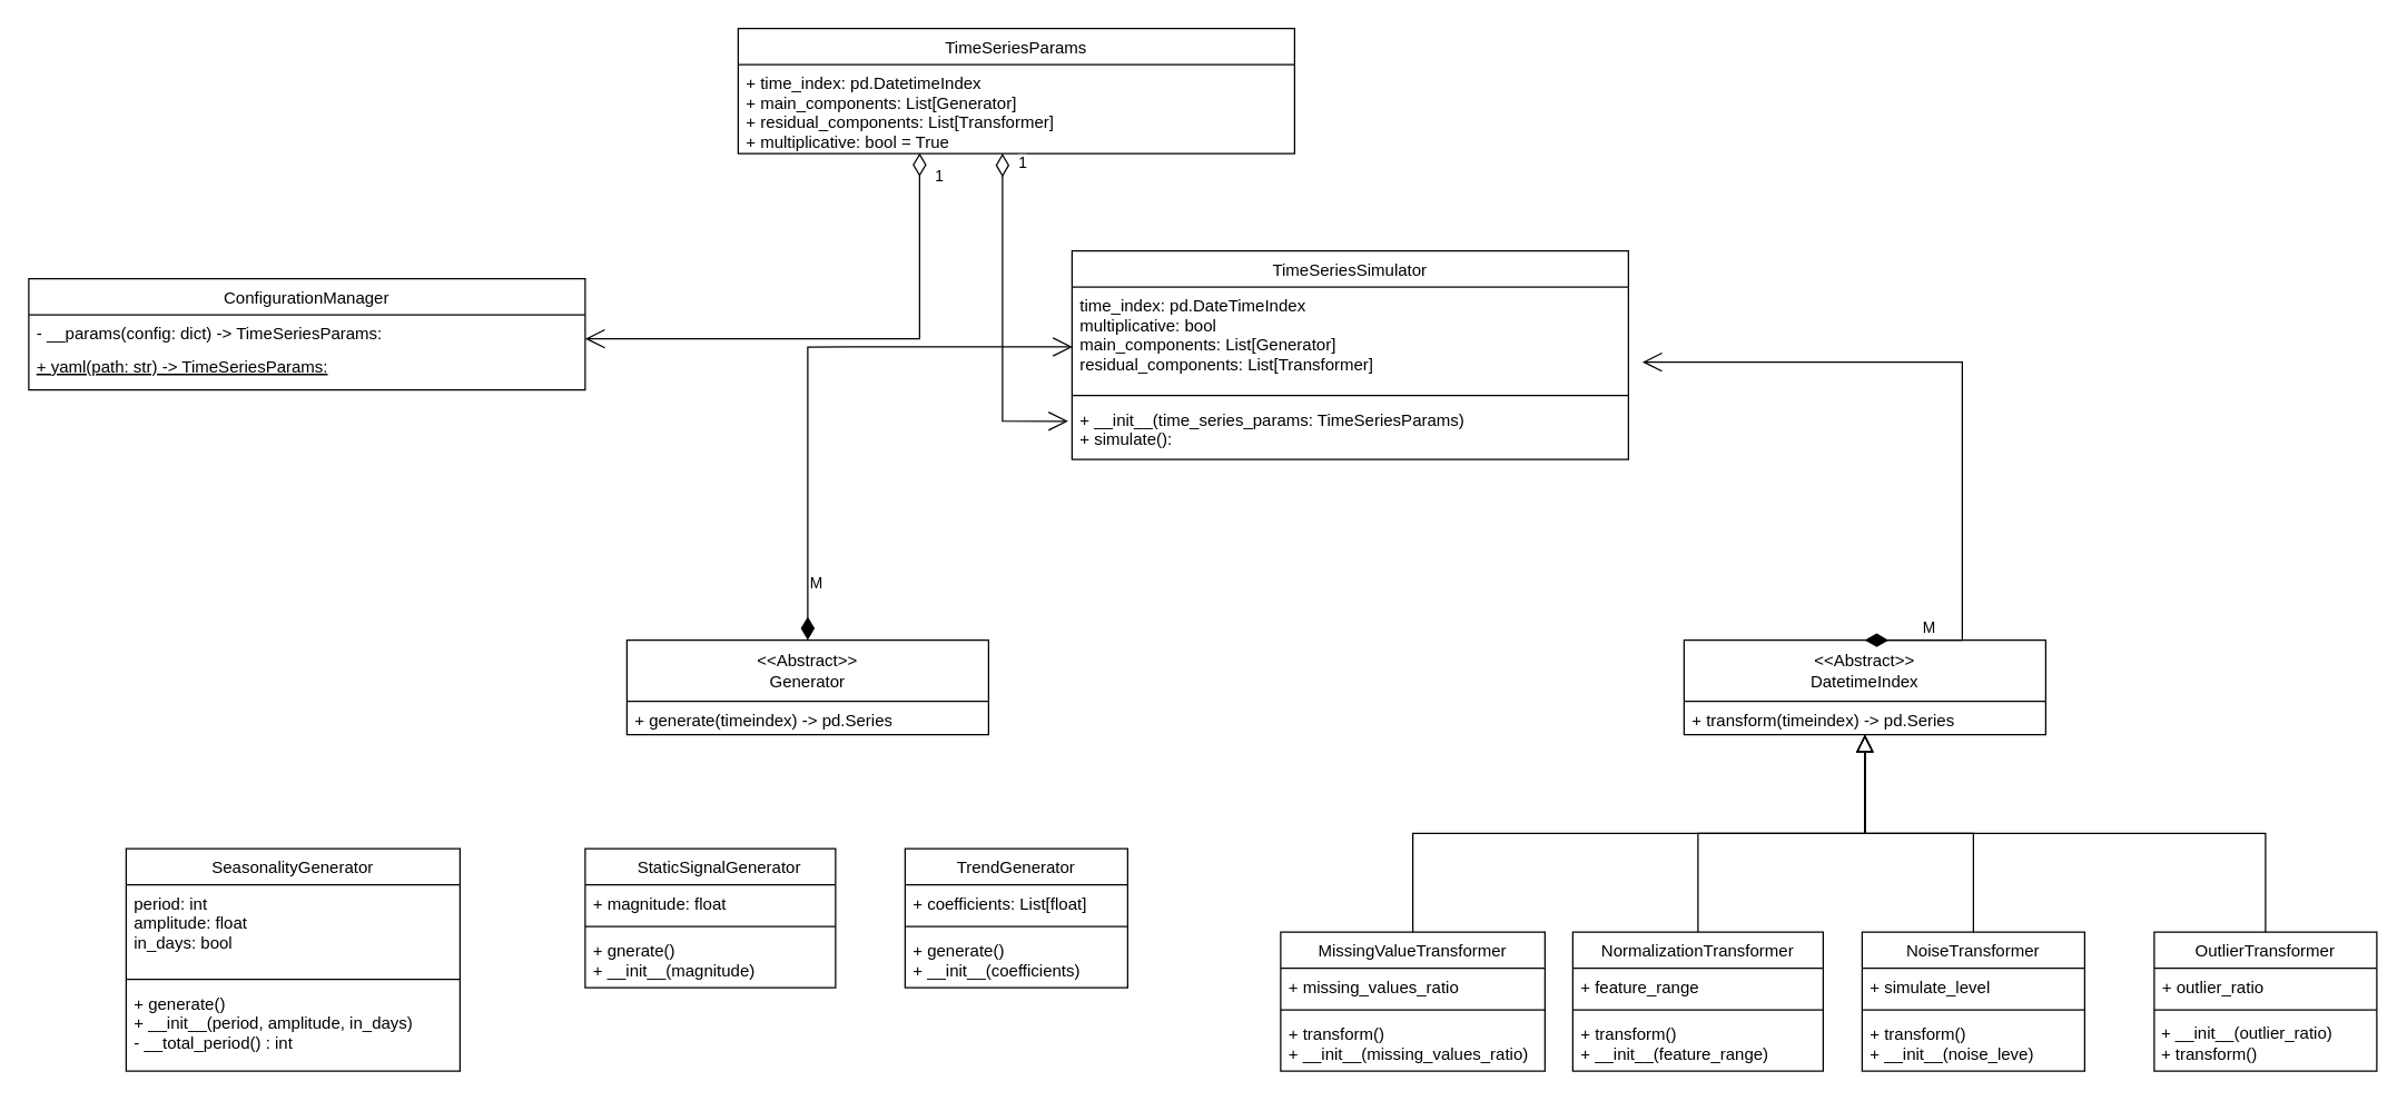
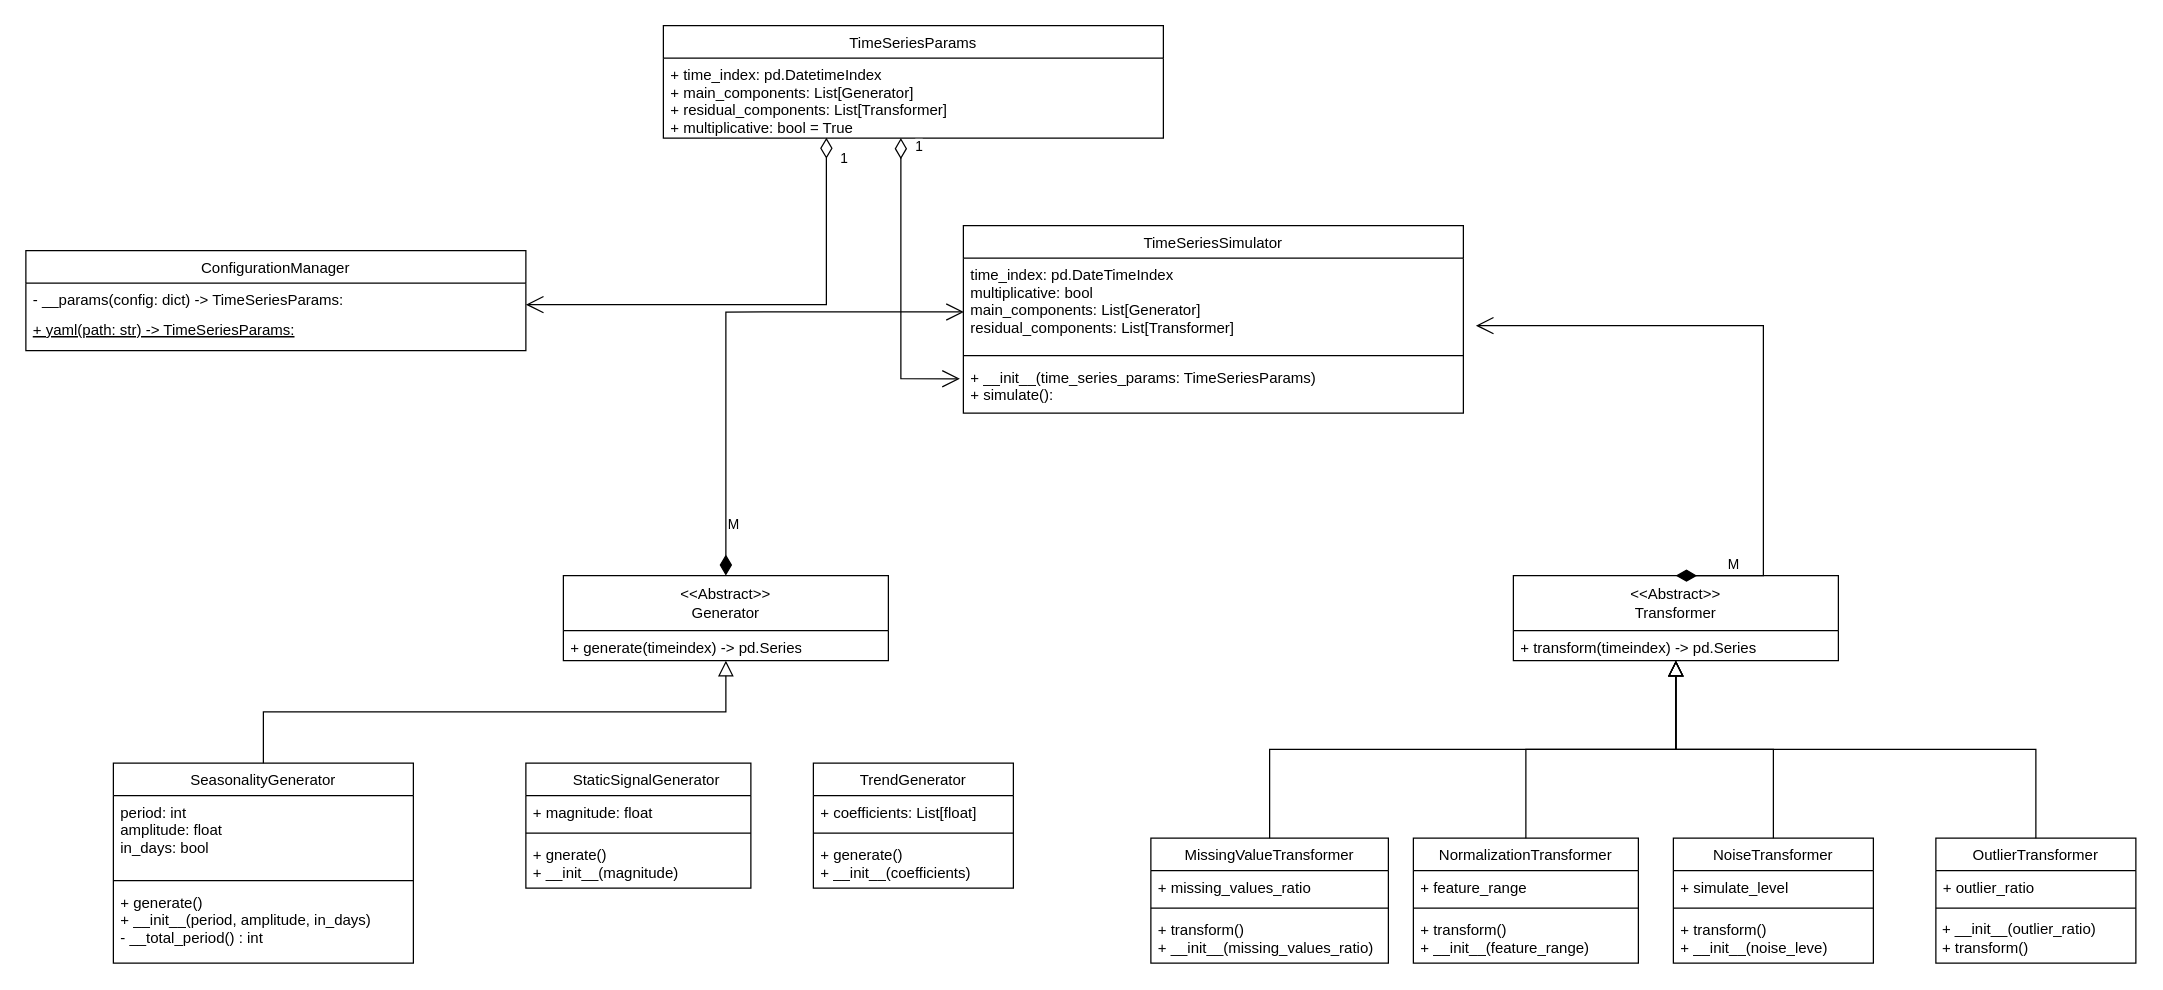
- <mxCell id="16" value="&amp;lt;&amp;lt;Abstract&amp;gt;&amp;gt;&lt;br&gt;DatetimeIndex" style="swimlane;fontStyle=0;childLayout=stackLayout;horizontal=1;startSize=44;fillColor=none;horizontalStack=0;resizeParent=1;resizeParentMax=0;resizeLast=0;collapsible=1;marginBottom=0;whiteSpace=wrap;html=1;" vertex="1" parent="1"><mxGeometry x="1210" y="460" width="260" height="68" as="geometry"><mxRectangle x="250" y="426" width="100" height="34" as="alternateBounds" /></mxGeometry></mxCell>
+ <mxCell id="16" value="&amp;lt;&amp;lt;Abstract&amp;gt;&amp;gt;&lt;br&gt;Transformer" style="swimlane;fontStyle=0;childLayout=stackLayout;horizontal=1;startSize=44;fillColor=none;horizontalStack=0;resizeParent=1;resizeParentMax=0;resizeLast=0;collapsible=1;marginBottom=0;whiteSpace=wrap;html=1;" vertex="1" parent="1"><mxGeometry x="1210" y="460" width="260" height="68" as="geometry"><mxRectangle x="250" y="426" width="100" height="34" as="alternateBounds" /></mxGeometry></mxCell>
+ <mxCell id="43" value="" style="endArrow=block;endSize=10;endFill=0;shadow=0;strokeWidth=1;rounded=0;edgeStyle=elbowEdgeStyle;elbow=vertical;exitX=0.5;exitY=0;exitDx=0;exitDy=0;entryX=0.5;entryY=1;entryDx=0;entryDy=0;entryPerimeter=0;" edge="1" parent="1" source="39" target="34"><mxGeometry width="160" relative="1" as="geometry"><mxPoint x="488" y="672" as="sourcePoint" /><mxPoint x="580" y="530" as="targetPoint" /></mxGeometry></mxCell>
